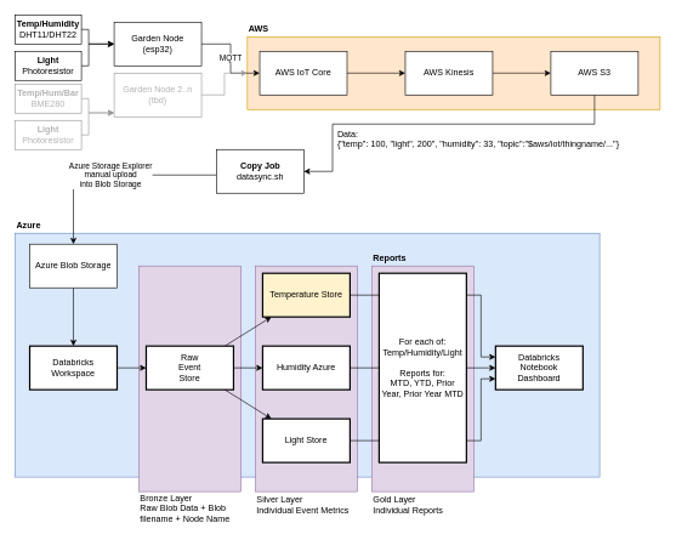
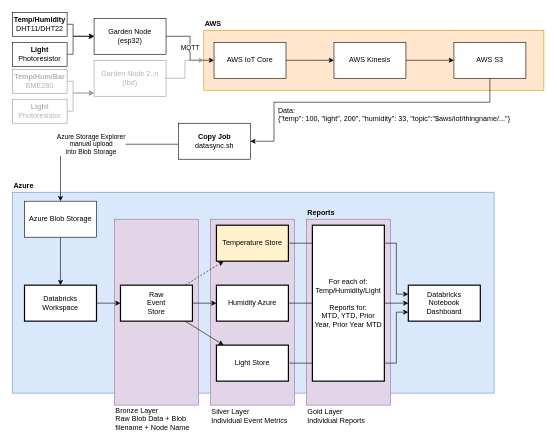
- <mxCell id="21" value="" style="rounded=0;orthogonalLoop=1;jettySize=auto;html=1;" parent="1" source="24" target="27" edge="1"><mxGeometry relative="1" as="geometry" /></mxCell>
+ <mxCell id="21" value="" style="rounded=0;orthogonalLoop=1;jettySize=auto;html=1;dashed=1;" parent="1" source="24" target="27" edge="1"><mxGeometry relative="1" as="geometry" /></mxCell>
